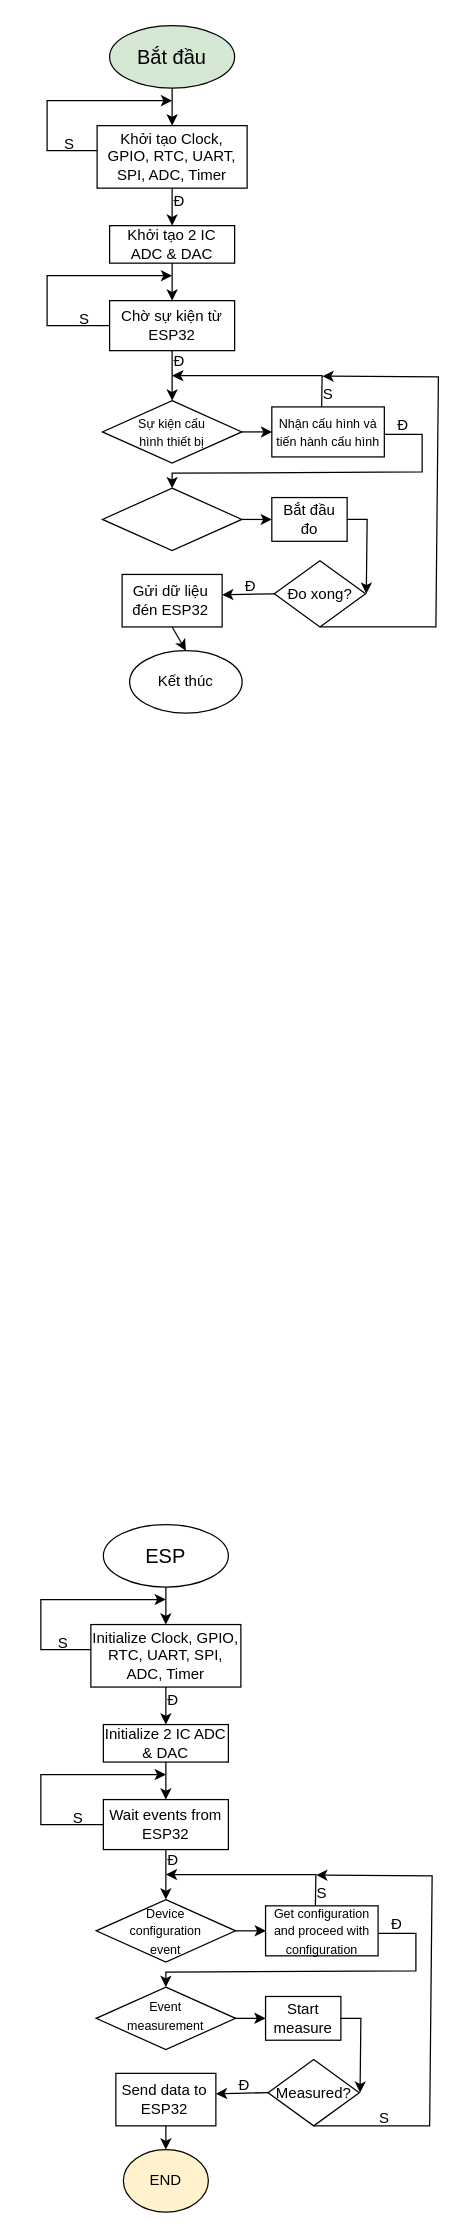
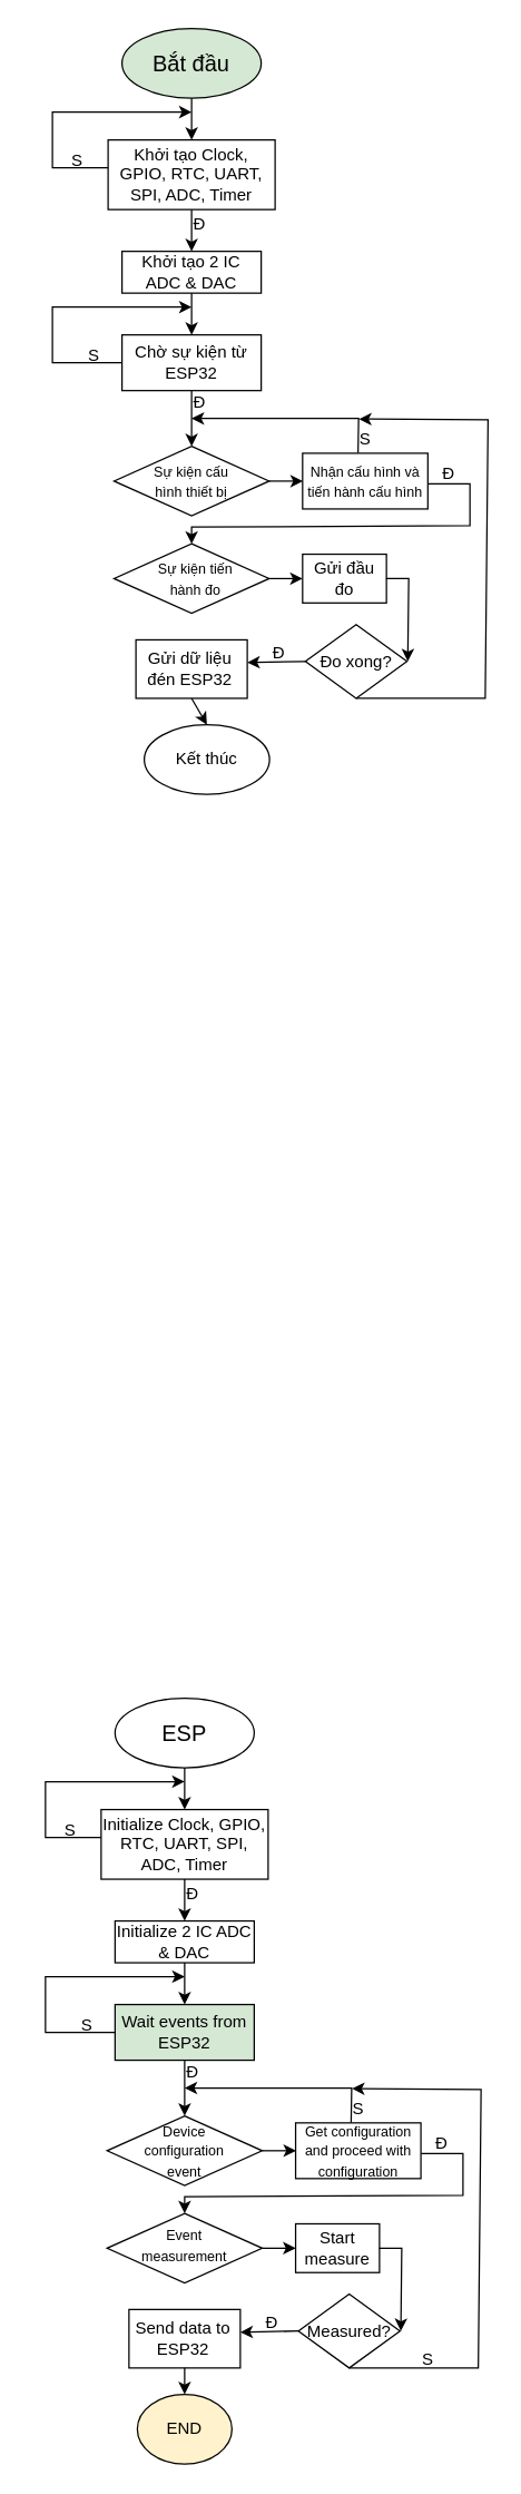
+ <mxCell id="19" value="&lt;font style=&quot;font-size: 10px;&quot;&gt;Sự kiện tiến hành đo&lt;/font&gt;" style="text;html=1;align=center;verticalAlign=middle;whiteSpace=wrap;rounded=0;" parent="1" vertex="1"><mxGeometry x="110" y="400" width="60" height="30" as="geometry" /></mxCell>
- <mxCell id="28" value="Bắt đầu đo" style="text;html=1;align=center;verticalAlign=middle;whiteSpace=wrap;rounded=0;" parent="1" vertex="1"><mxGeometry x="216.75" y="400" width="60" height="30" as="geometry" /></mxCell>
+ <mxCell id="28" value="Gửi đầu đo" style="text;html=1;align=center;verticalAlign=middle;whiteSpace=wrap;rounded=0;" parent="1" vertex="1"><mxGeometry x="216.75" y="400" width="60" height="30" as="geometry" /></mxCell>
- <mxCell id="45" value="Wait events from ESP32" style="rounded=0;whiteSpace=wrap;html=1;" vertex="1" parent="1"><mxGeometry x="82" y="1439" width="100" height="40" as="geometry" /></mxCell>
+ <mxCell id="45" value="Wait events from ESP32" style="rounded=0;whiteSpace=wrap;html=1;fillColor=#d5e8d4;" vertex="1" parent="1"><mxGeometry x="82" y="1439" width="100" height="40" as="geometry" /></mxCell>
